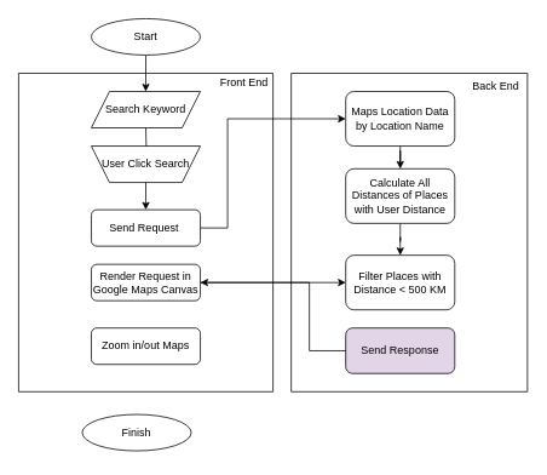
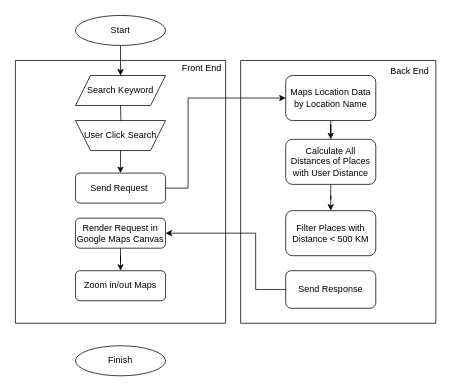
- <mxCell id="7" style="edgeStyle=orthogonalEdgeStyle;rounded=0;orthogonalLoop=1;jettySize=auto;html=1;" parent="6" source="8" target="22" edge="1"><mxGeometry relative="1" as="geometry" /></mxCell>
+ <mxCell id="7" style="edgeStyle=orthogonalEdgeStyle;rounded=0;orthogonalLoop=1;jettySize=auto;html=1;entryX=0.5;entryY=0;entryDx=0;entryDy=0;" parent="6" source="8" target="14" edge="1"><mxGeometry relative="1" as="geometry" /></mxCell>
- <mxCell id="16" value="Send Response" style="rounded=1;whiteSpace=wrap;html=1;fontSize=12;glass=0;strokeWidth=1;shadow=0;fillColor=#e1d5e7;" parent="15" vertex="1"><mxGeometry x="60" y="280" width="120" height="50" as="geometry" /></mxCell>
+ <mxCell id="16" value="Send Response" style="rounded=1;whiteSpace=wrap;html=1;fontSize=12;glass=0;strokeWidth=1;shadow=0;" parent="15" vertex="1"><mxGeometry x="60" y="280" width="120" height="50" as="geometry" /></mxCell>
- <mxCell id="23" value="Finish" style="ellipse;whiteSpace=wrap;html=1;" parent="1" vertex="1"><mxGeometry x="90" y="455" width="120" height="40" as="geometry" /></mxCell>
+ <mxCell id="23" value="Finish" style="ellipse;whiteSpace=wrap;html=1;" parent="1" vertex="1"><mxGeometry x="100" y="460" width="120" height="40" as="geometry" /></mxCell>
